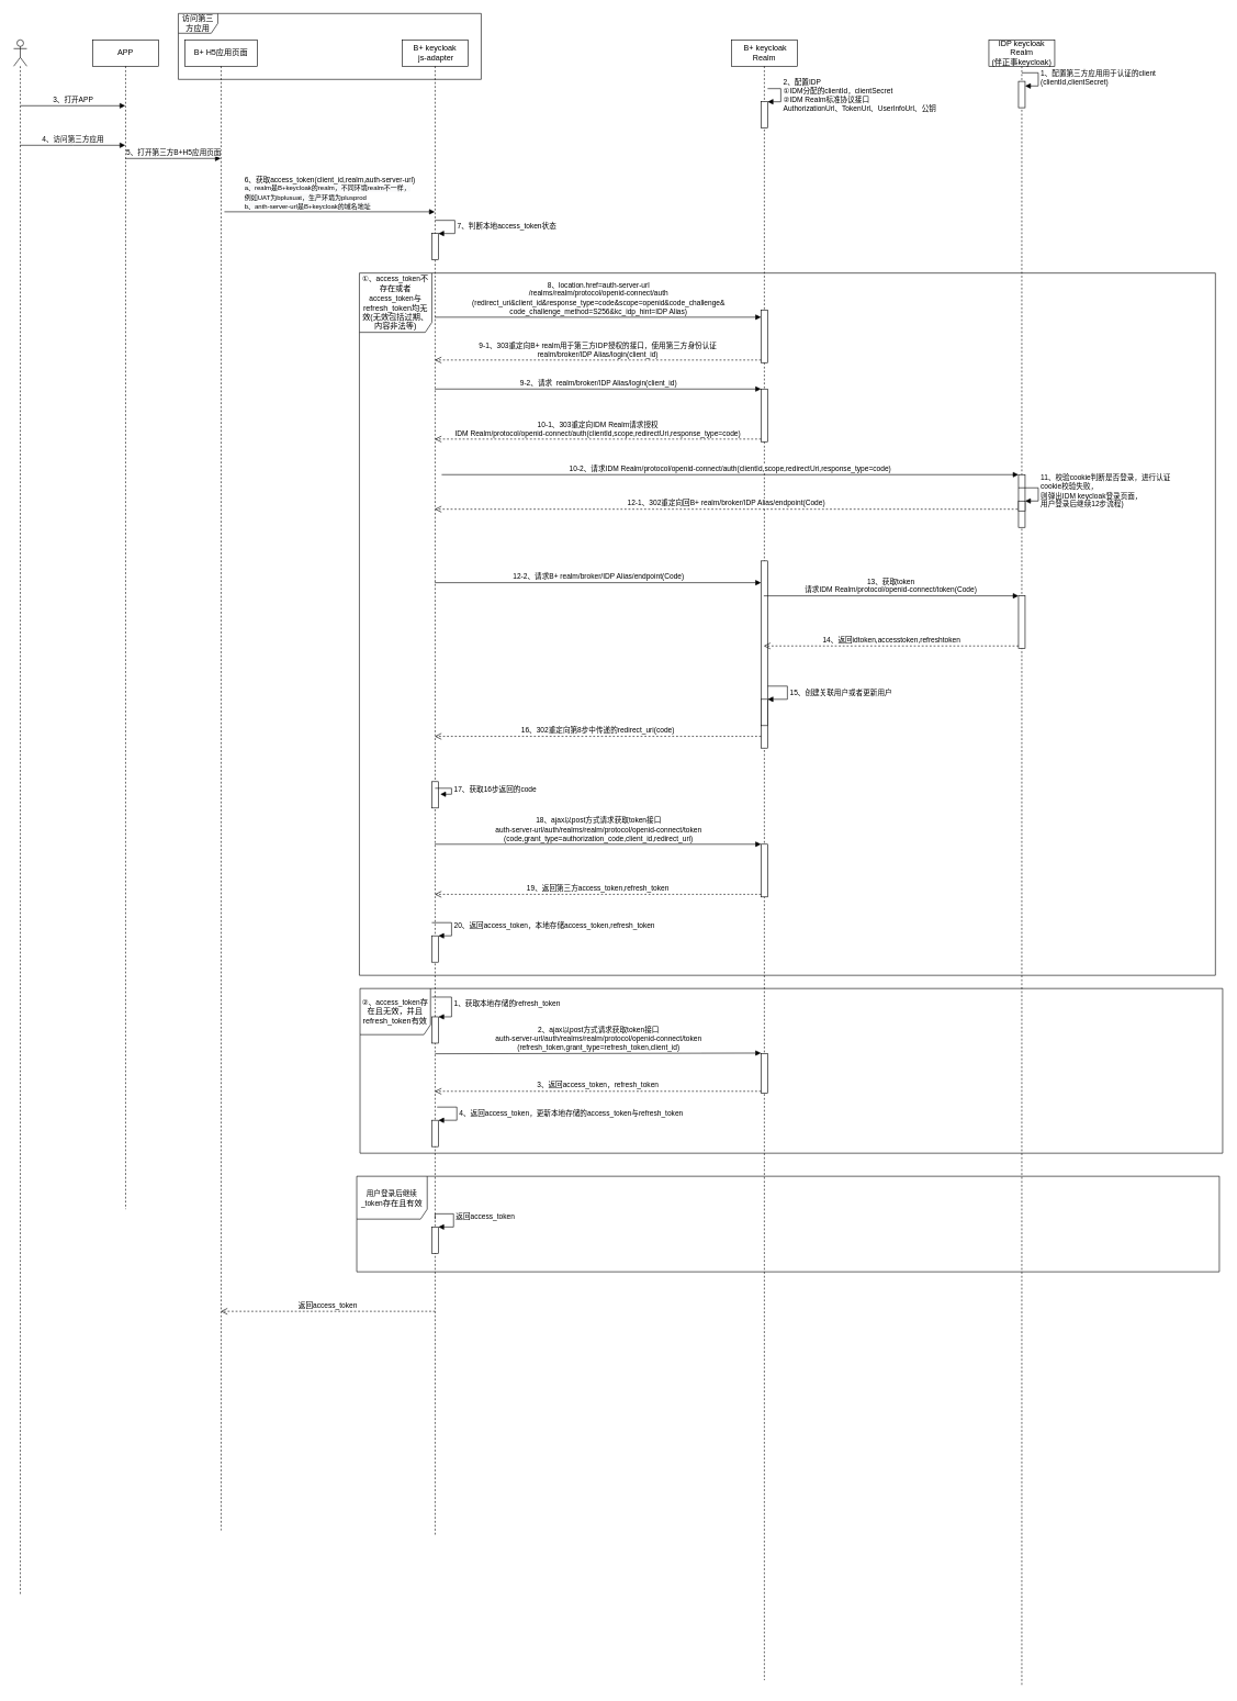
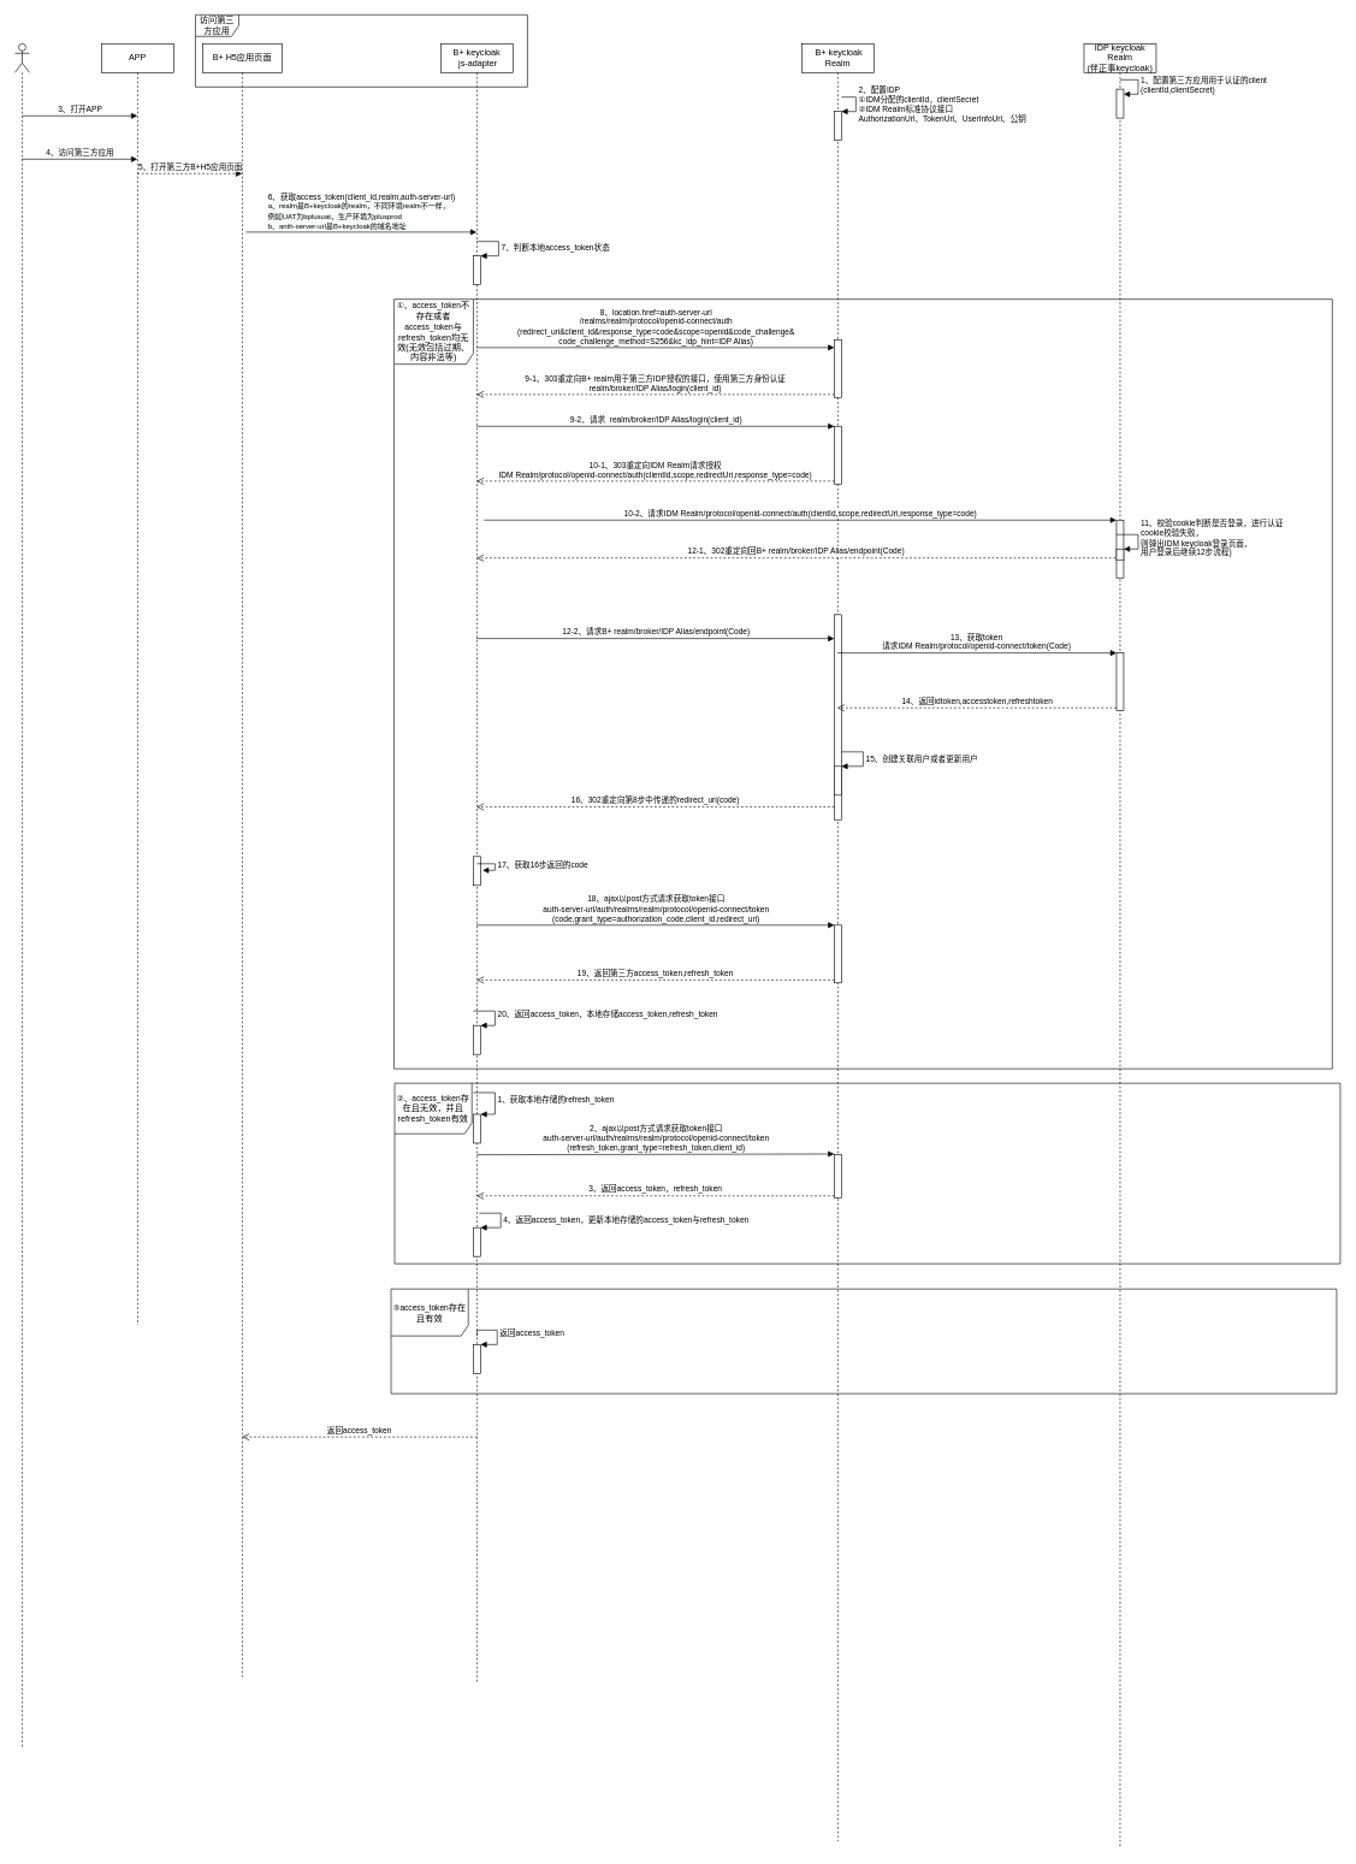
- <mxCell id="56" value="5、打开第三方B+H5应用页面" style="html=1;verticalAlign=bottom;endArrow=block;rounded=0;" parent="1" source="32" target="46" edge="1"><mxGeometry width="80" relative="1" as="geometry"><mxPoint x="180" y="288" as="sourcePoint" /><mxPoint x="310" y="240" as="targetPoint" /><Array as="points"><mxPoint y="240" x="260" /></Array></mxGeometry></mxCell>
+ <mxCell id="56" value="5、打开第三方B+H5应用页面" style="html=1;verticalAlign=bottom;endArrow=block;rounded=0;dashed=1;" parent="1" source="32" target="46" edge="1"><mxGeometry width="80" relative="1" as="geometry"><mxPoint x="180" y="288" as="sourcePoint" /><mxPoint x="310" y="240" as="targetPoint" /><Array as="points"><mxPoint y="240" x="260" /></Array></mxGeometry></mxCell>
- <mxCell id="48" value="&lt;span style=&quot;font-size: 11px; text-align: left; background-color: rgb(255, 255, 255);&quot;&gt;用户登录后继续_token&lt;/span&gt;存在且有效" style="shape=umlFrame;whiteSpace=wrap;html=1;width=107;height=65;" parent="1" vertex="1"><mxGeometry x="541" y="1785" width="1310" height="145" as="geometry" /></mxCell>
+ <mxCell id="48" value="&lt;span style=&quot;font-size: 11px; text-align: left; background-color: rgb(255, 255, 255);&quot;&gt;③access_token&lt;/span&gt;存在且有效" style="shape=umlFrame;whiteSpace=wrap;html=1;width=107;height=65;" parent="1" vertex="1"><mxGeometry x="541" y="1785" width="1310" height="145" as="geometry" /></mxCell>
